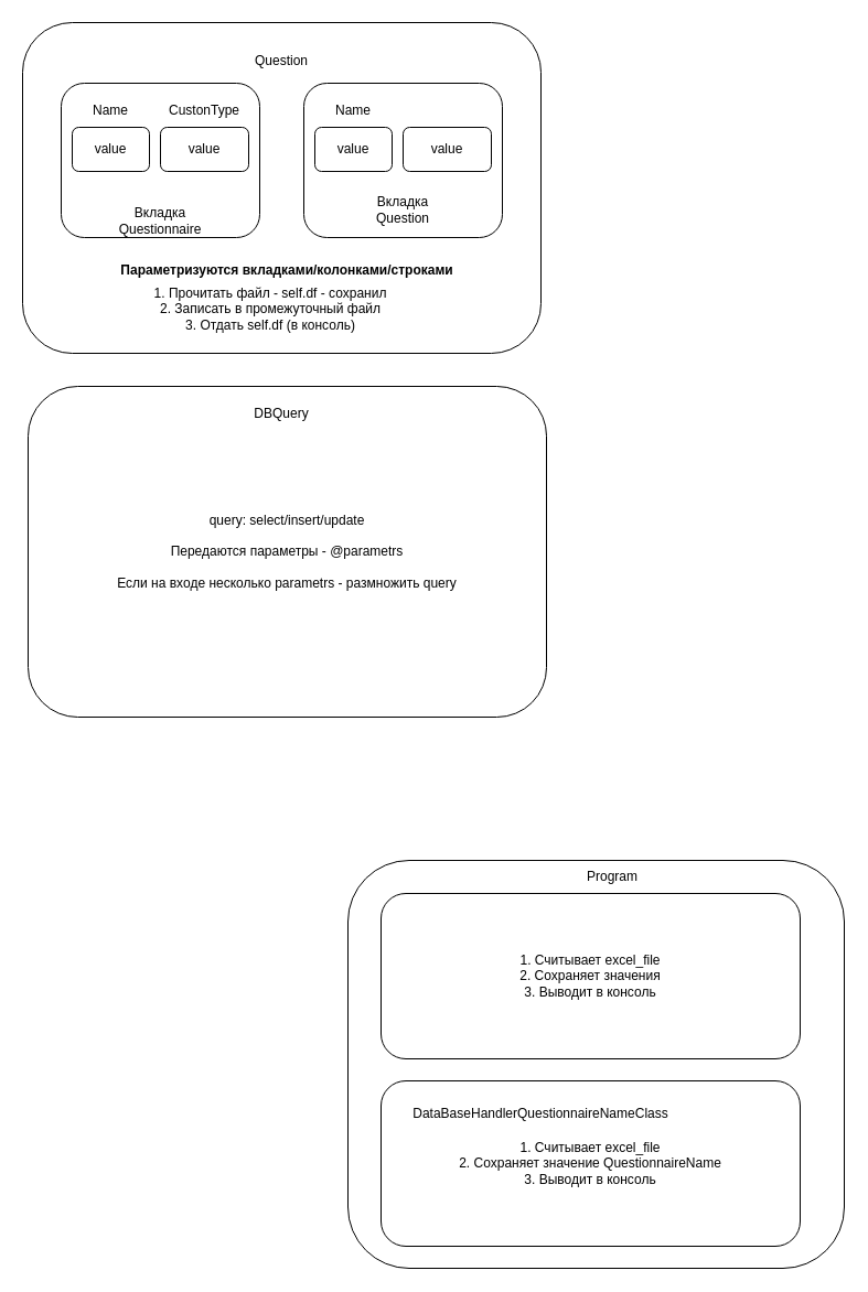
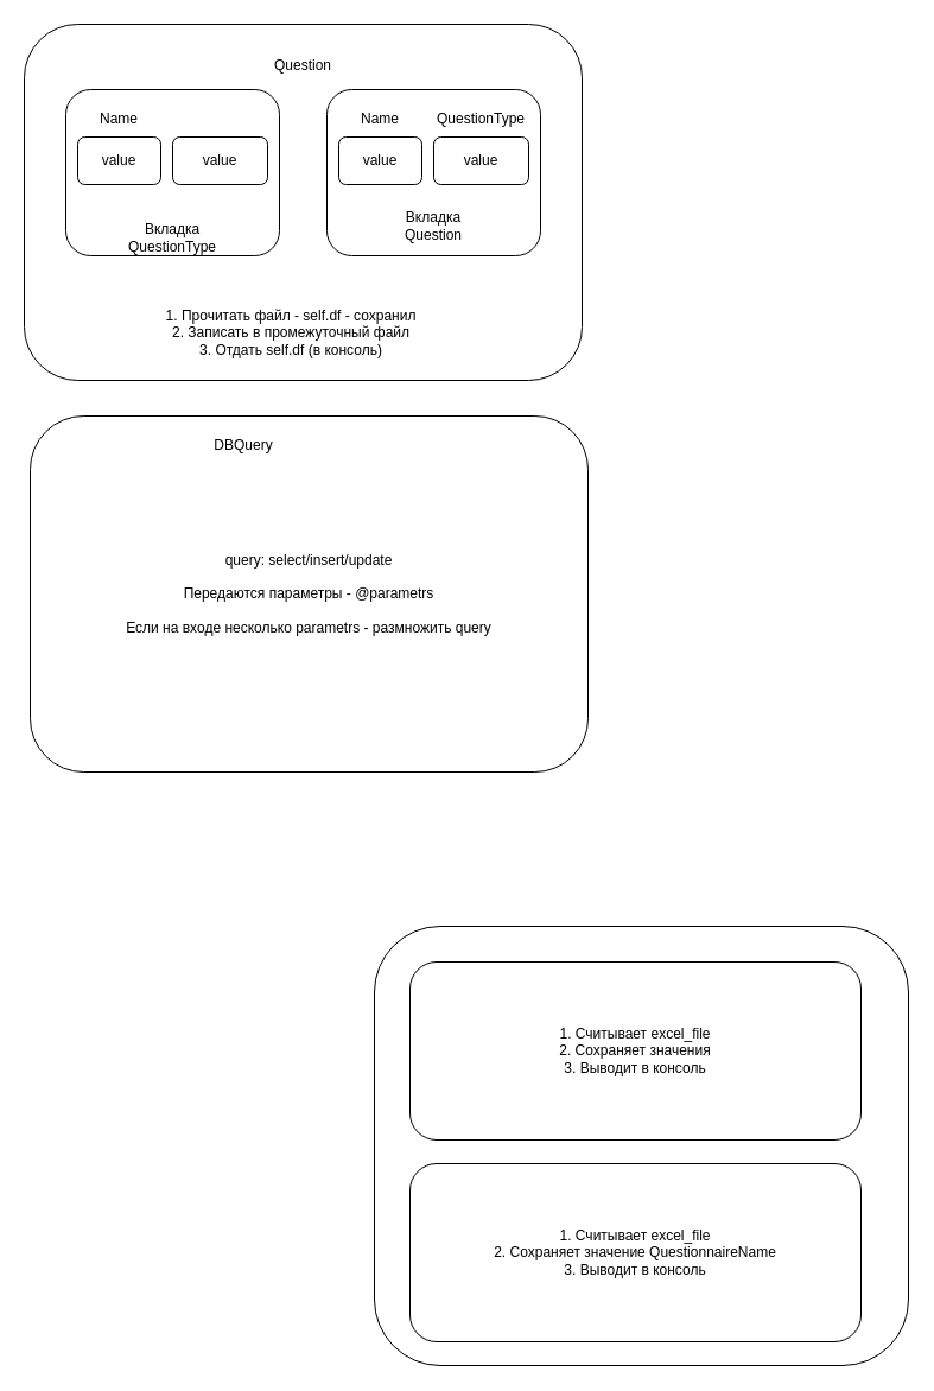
- <mxCell id="7" value="CustonType" style="text;html=1;align=center;verticalAlign=middle;whiteSpace=wrap;rounded=0;" vertex="1" parent="1"><mxGeometry x="155" y="85" width="60" height="30" as="geometry" /></mxCell>
+ <mxCell id="13" value="QuestionType" style="text;html=1;align=center;verticalAlign=middle;whiteSpace=wrap;rounded=0;" vertex="1" parent="1"><mxGeometry x="375" y="85" width="60" height="30" as="geometry" /></mxCell>
- <mxCell id="5" value="Вкладка&lt;br&gt;Questionnaire" style="text;html=1;align=center;verticalAlign=middle;whiteSpace=wrap;rounded=0;" vertex="1" parent="1"><mxGeometry x="115" y="185" width="60" height="30" as="geometry" /></mxCell>
+ <mxCell id="5" value="Вкладка&lt;br&gt;QuestionType" style="text;html=1;align=center;verticalAlign=middle;whiteSpace=wrap;rounded=0;" vertex="1" parent="1"><mxGeometry x="115" y="185" width="60" height="30" as="geometry" /></mxCell>
- <mxCell id="22" value="&lt;b&gt;Параметризуются вкладками/колонками/строками&lt;/b&gt;" style="text;html=1;align=center;verticalAlign=middle;whiteSpace=wrap;rounded=0;" vertex="1" parent="1"><mxGeometry x="105" y="230" width="310" height="30" as="geometry" /></mxCell>
- <mxCell id="24" value="DBQuery" style="text;html=1;align=center;verticalAlign=middle;whiteSpace=wrap;rounded=0;" vertex="1" parent="1"><mxGeometry x="225" y="360" width="60" height="30" as="geometry" /></mxCell>
+ <mxCell id="24" value="DBQuery" style="text;html=1;align=center;verticalAlign=middle;whiteSpace=wrap;rounded=0;" vertex="1" parent="1"><mxGeometry x="175" y="360" width="60" height="30" as="geometry" /></mxCell>
- <mxCell id="17" value="Program" style="text;html=1;align=center;verticalAlign=middle;whiteSpace=wrap;rounded=0;" vertex="1" parent="1"><mxGeometry x="525" y="780" width="60" height="30" as="geometry" /></mxCell>
- <mxCell id="20" value="DataBaseHandlerQuestionnaireNameClass" style="text;html=1;align=center;verticalAlign=middle;whiteSpace=wrap;rounded=0;" vertex="1" parent="1"><mxGeometry x="365" y="990" width="250" height="40" as="geometry" /></mxCell>
